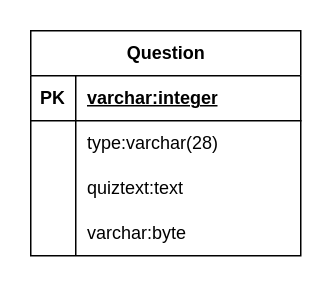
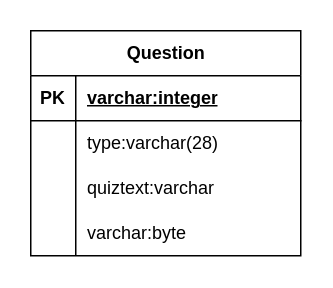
- <mxCell id="11" value="quiztext:text" style="shape=partialRectangle;connectable=0;fillColor=none;top=0;left=0;bottom=0;right=0;align=left;spacingLeft=6;overflow=hidden;whiteSpace=wrap;html=1;" vertex="1" parent="9"><mxGeometry x="30" width="150" height="30" as="geometry"><mxRectangle width="150" height="30" as="alternateBounds" /></mxGeometry></mxCell>
+ <mxCell id="11" value="quiztext:varchar" style="shape=partialRectangle;connectable=0;fillColor=none;top=0;left=0;bottom=0;right=0;align=left;spacingLeft=6;overflow=hidden;whiteSpace=wrap;html=1;" vertex="1" parent="9"><mxGeometry x="30" width="150" height="30" as="geometry"><mxRectangle width="150" height="30" as="alternateBounds" /></mxGeometry></mxCell>
